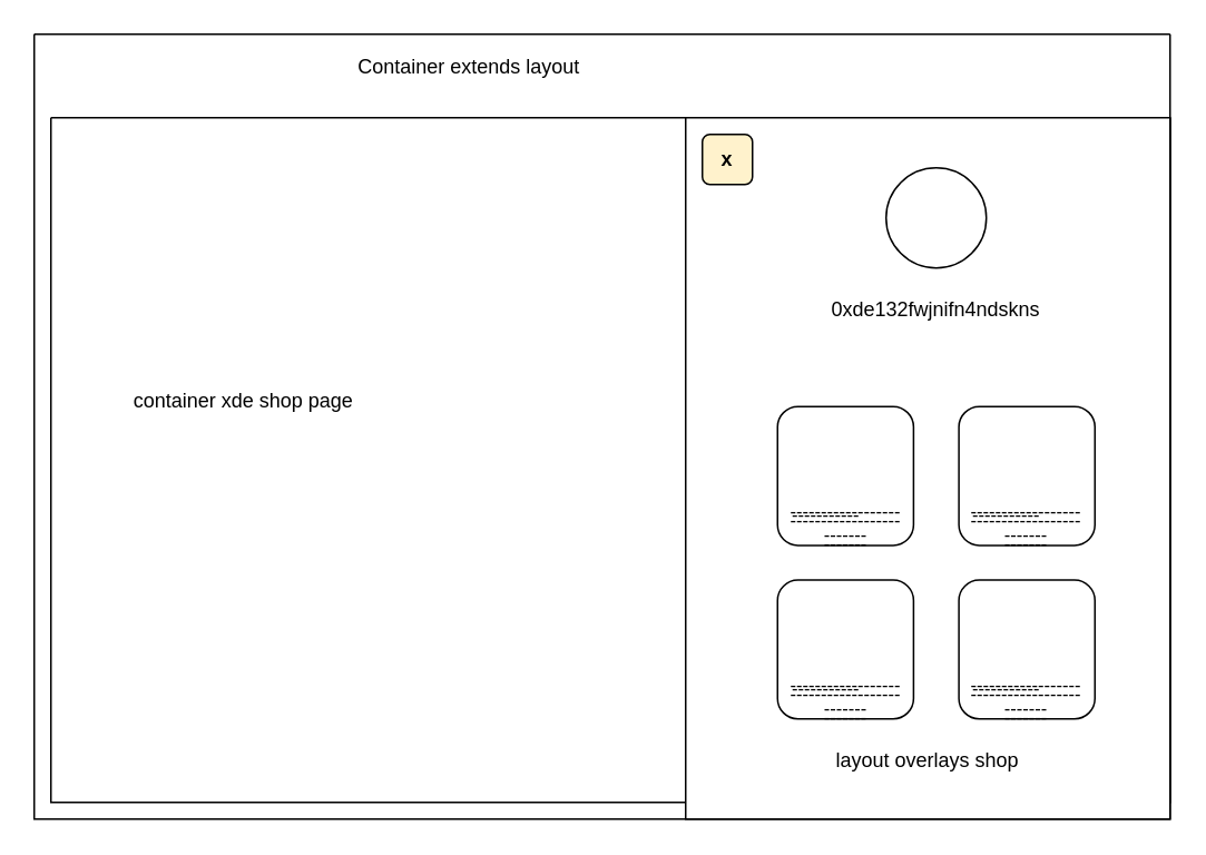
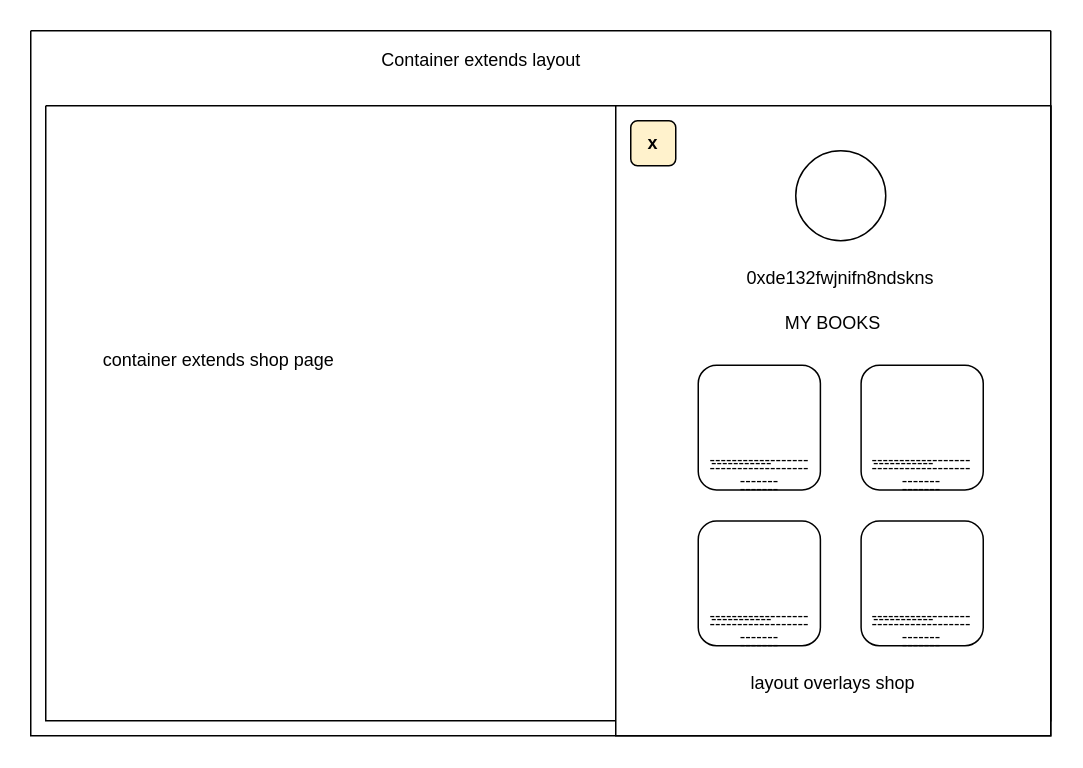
- <mxCell id="3" value="Container extends layout" style="text;html=1;align=center;verticalAlign=middle;resizable=0;points=[];autosize=1;strokeColor=none;fillColor=none;" parent="2" vertex="1"><mxGeometry x="185" y="10" width="150" height="20" as="geometry" /></mxCell>
+ <mxCell id="3" value="Container extends layout" style="text;html=1;align=center;verticalAlign=middle;resizable=0;points=[];autosize=1;strokeColor=none;fillColor=none;" parent="2" vertex="1"><mxGeometry x="225" y="10" width="150" height="20" as="geometry" /></mxCell>
- <mxCell id="10" value="0xde132fwjnifn4ndskns" style="text;html=1;strokeColor=none;fillColor=none;align=center;verticalAlign=middle;whiteSpace=wrap;rounded=0;fontColor=#000000;" parent="4" vertex="1"><mxGeometry x="415" y="100" width="230" height="30" as="geometry" /></mxCell>
+ <mxCell id="10" value="0xde132fwjnifn8ndskns" style="text;html=1;strokeColor=none;fillColor=none;align=center;verticalAlign=middle;whiteSpace=wrap;rounded=0;fontColor=#000000;" parent="4" vertex="1"><mxGeometry x="415" y="100" width="230" height="30" as="geometry" /></mxCell>
+ <mxCell id="11" value="MY BOOKS" style="text;html=1;strokeColor=none;fillColor=none;align=center;verticalAlign=middle;whiteSpace=wrap;rounded=0;fontColor=#000000;" parent="4" vertex="1"><mxGeometry x="465" y="130" width="120" height="30" as="geometry" /></mxCell>
- <mxCell id="5" value="container xde shop page" style="text;html=1;align=center;verticalAlign=middle;resizable=0;points=[];autosize=1;strokeColor=none;fillColor=none;" parent="4" vertex="1"><mxGeometry x="30" y="160" width="170" height="20" as="geometry" /></mxCell>
+ <mxCell id="5" value="container extends shop page" style="text;html=1;align=center;verticalAlign=middle;resizable=0;points=[];autosize=1;strokeColor=none;fillColor=none;" parent="4" vertex="1"><mxGeometry x="30" y="160" width="170" height="20" as="geometry" /></mxCell>
